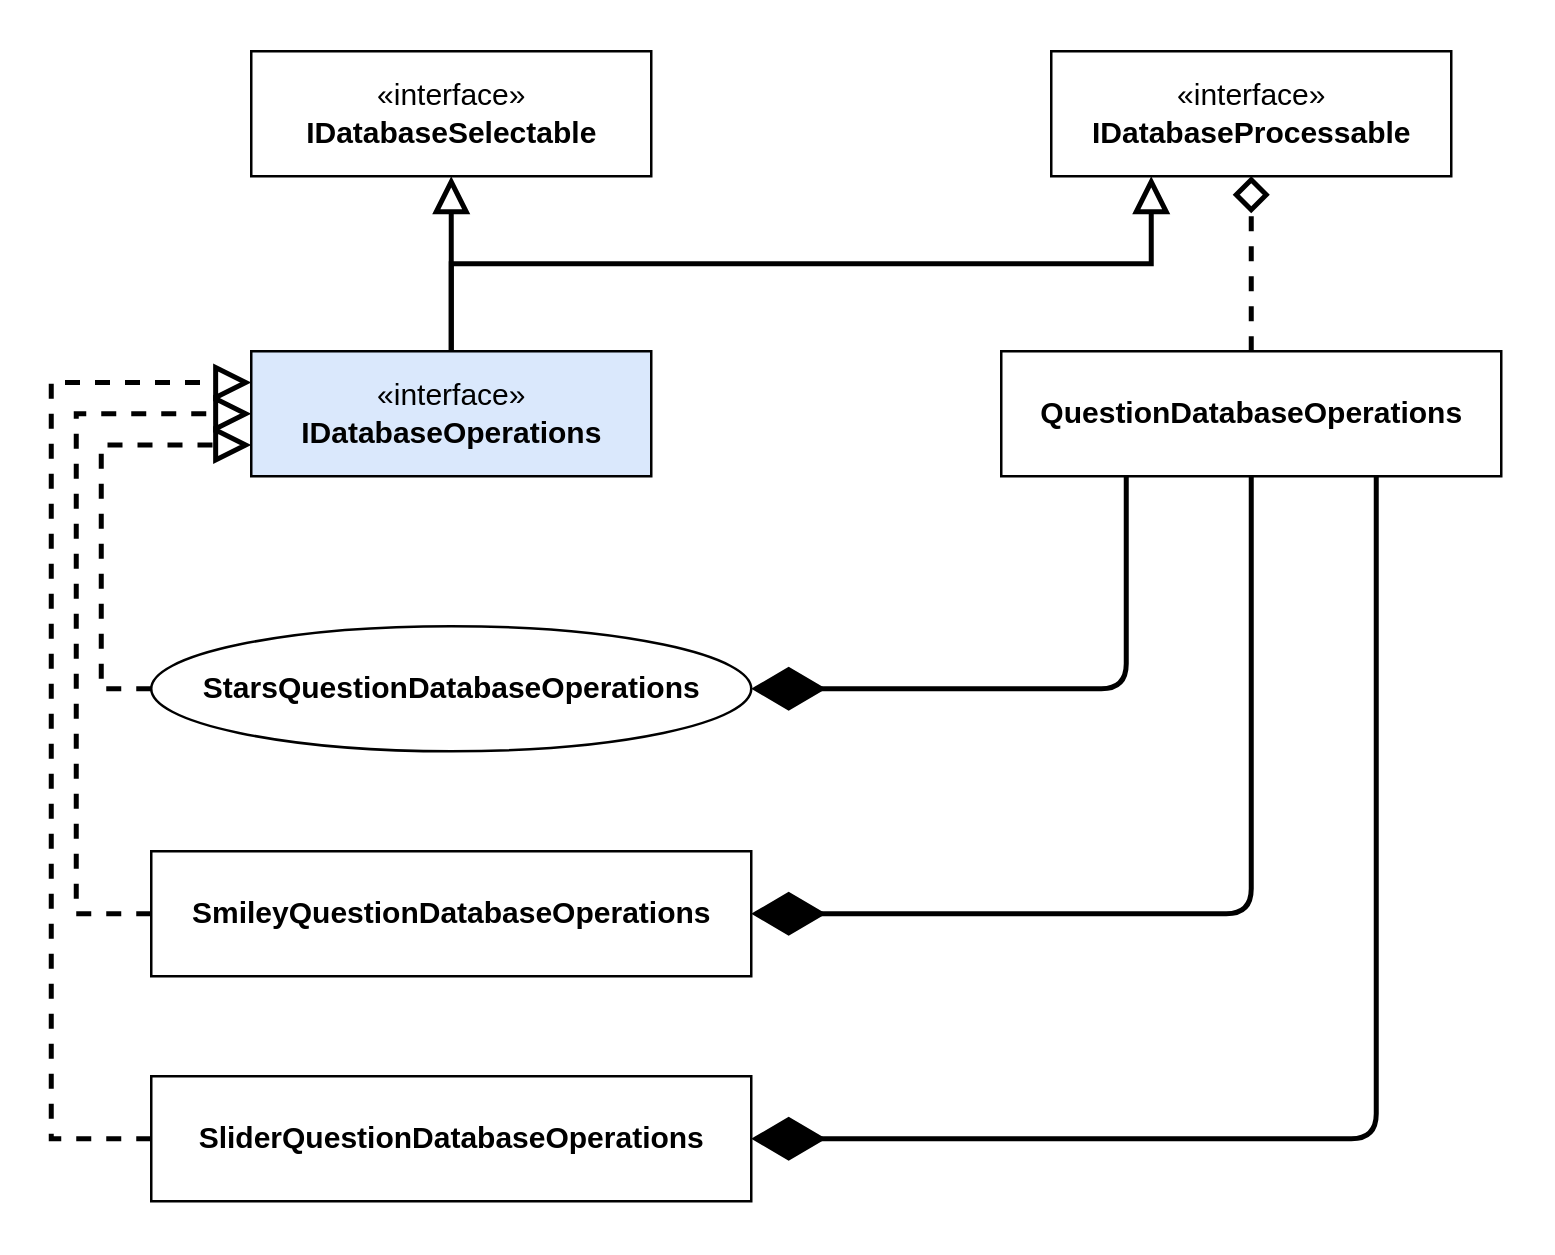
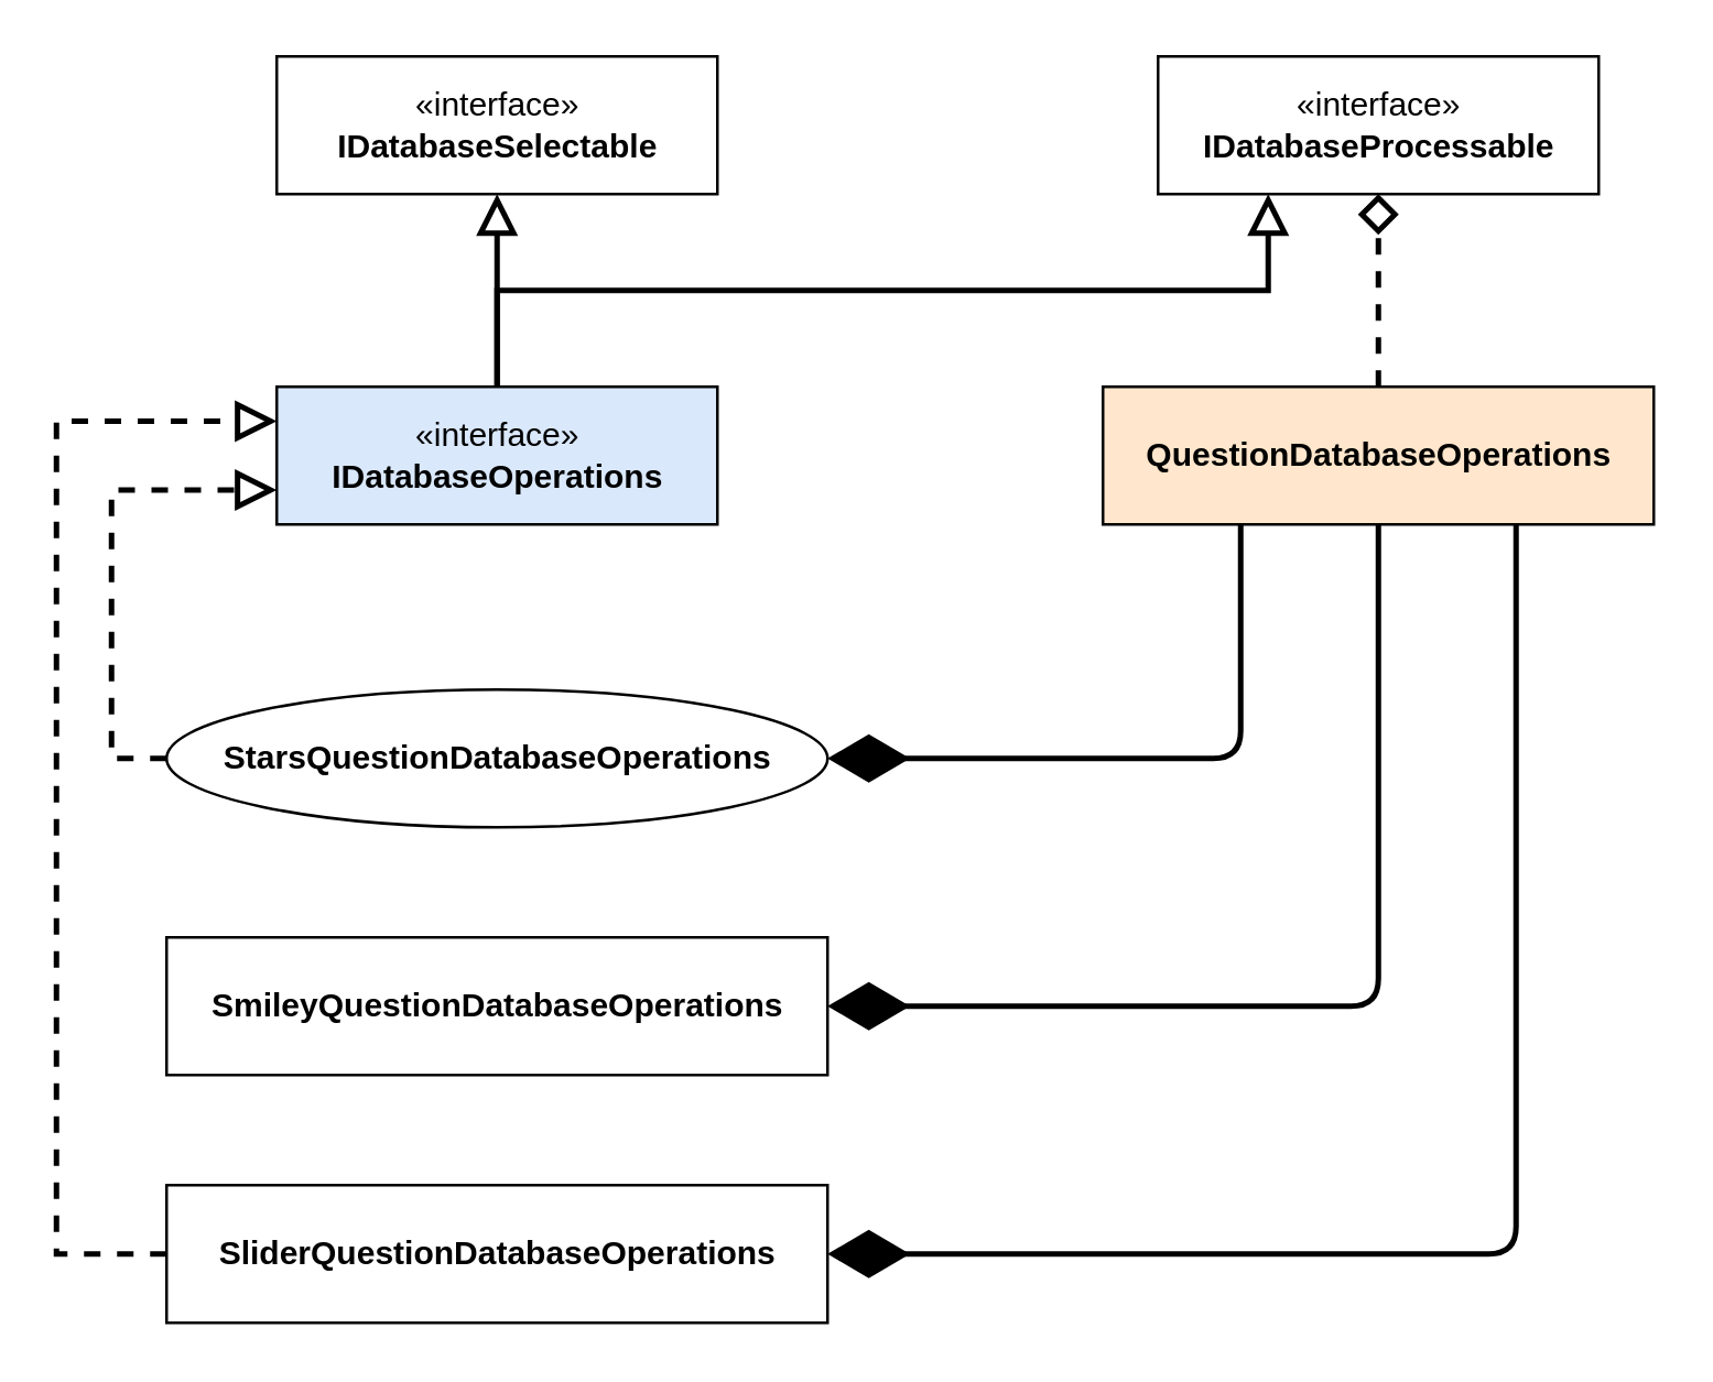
- <mxCell id="13" style="edgeStyle=orthogonalEdgeStyle;rounded=0;orthogonalLoop=1;jettySize=auto;html=1;exitX=0;exitY=0.5;exitDx=0;exitDy=0;entryX=0;entryY=0.5;entryDx=0;entryDy=0;dashed=1;endArrow=block;endFill=0;endSize=10;strokeWidth=2;" edge="1" parent="1" source="14" target="6"><mxGeometry relative="1" as="geometry"><Array as="points"><mxPoint x="30" y="365" /><mxPoint x="30" y="165" /></Array></mxGeometry></mxCell>
- <mxCell id="8" value="&lt;b&gt;QuestionDatabaseOperations&lt;/b&gt;" style="html=1;" vertex="1" parent="1"><mxGeometry x="400" y="140" width="200" height="50" as="geometry" /></mxCell>
+ <mxCell id="8" value="&lt;b&gt;QuestionDatabaseOperations&lt;/b&gt;" style="html=1;fillColor=#ffe6cc;" vertex="1" parent="1"><mxGeometry x="400" y="140" width="200" height="50" as="geometry" /></mxCell>
